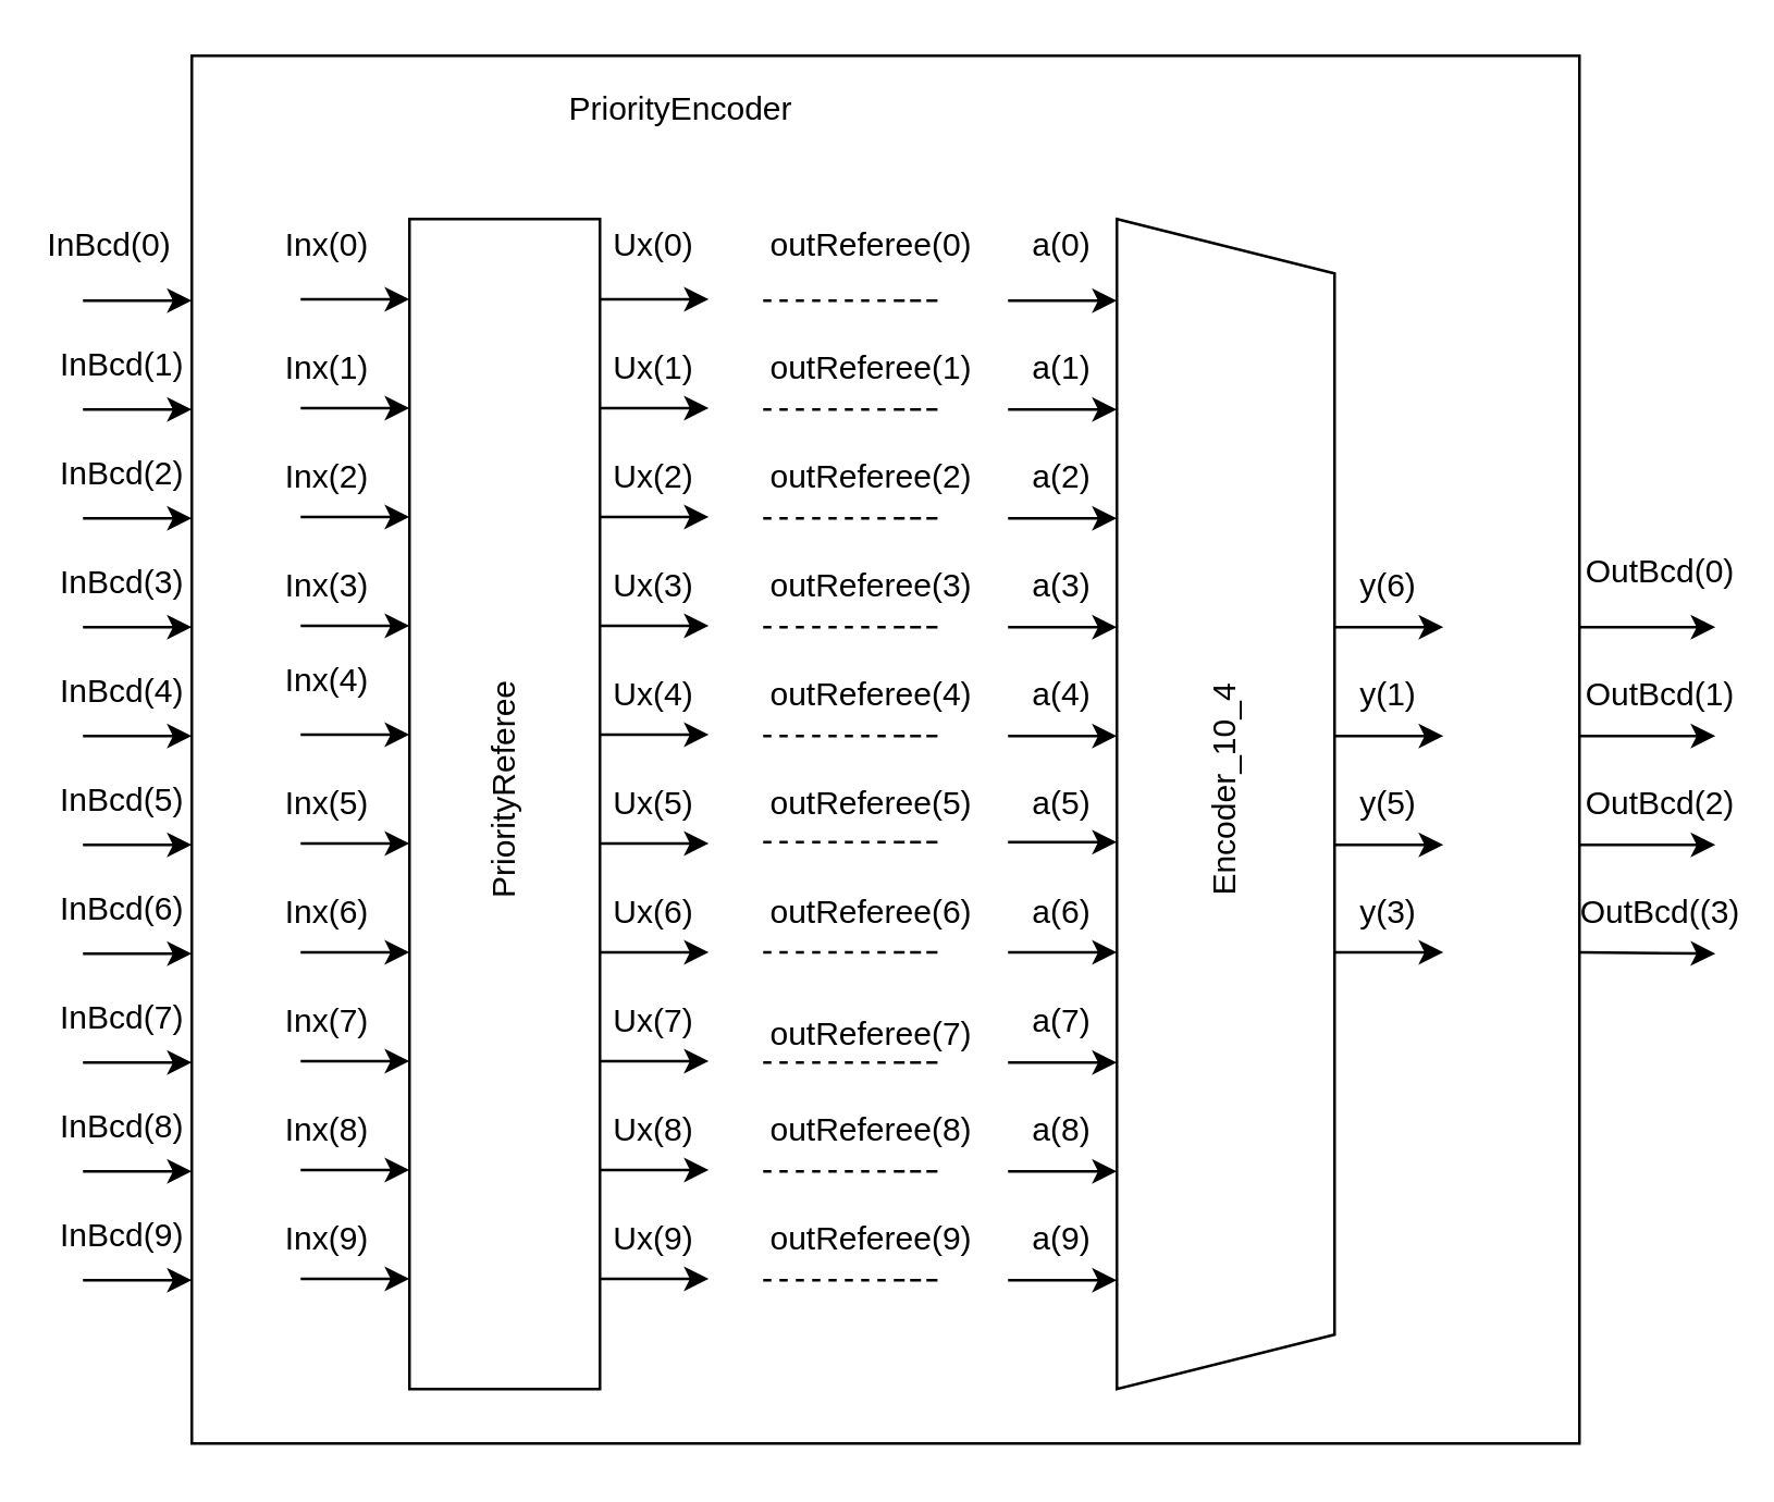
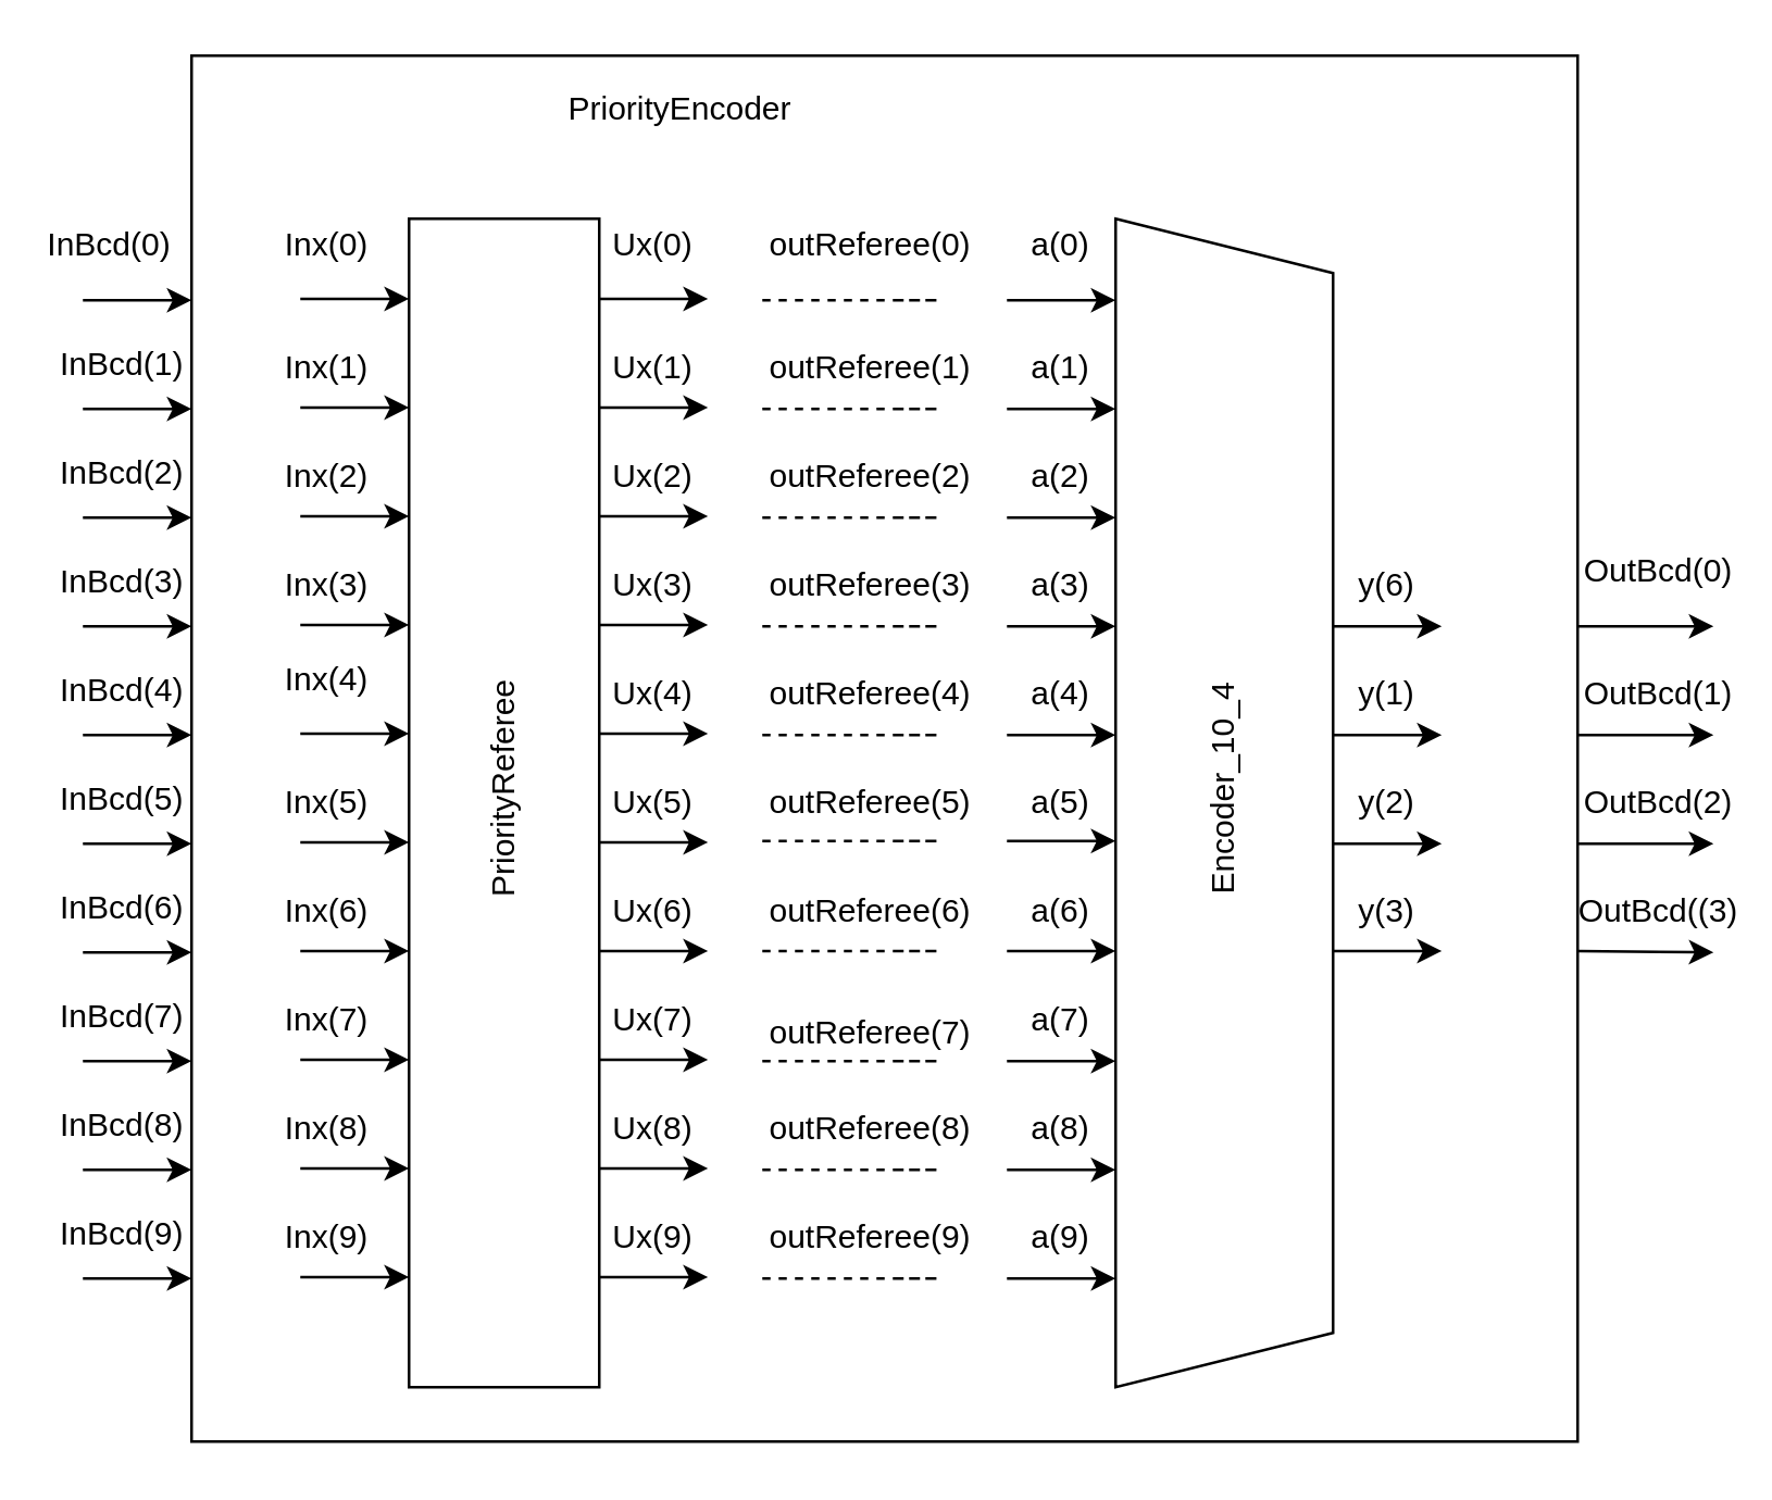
- <mxCell id="117" value="y(5)" style="text;html=1;strokeColor=none;fillColor=none;align=center;verticalAlign=middle;whiteSpace=wrap;rounded=0;" vertex="1" parent="1"><mxGeometry x="490" y="285" width="40" height="20" as="geometry" /></mxCell>
+ <mxCell id="117" value="y(2)" style="text;html=1;strokeColor=none;fillColor=none;align=center;verticalAlign=middle;whiteSpace=wrap;rounded=0;" vertex="1" parent="1"><mxGeometry x="490" y="285" width="40" height="20" as="geometry" /></mxCell>
